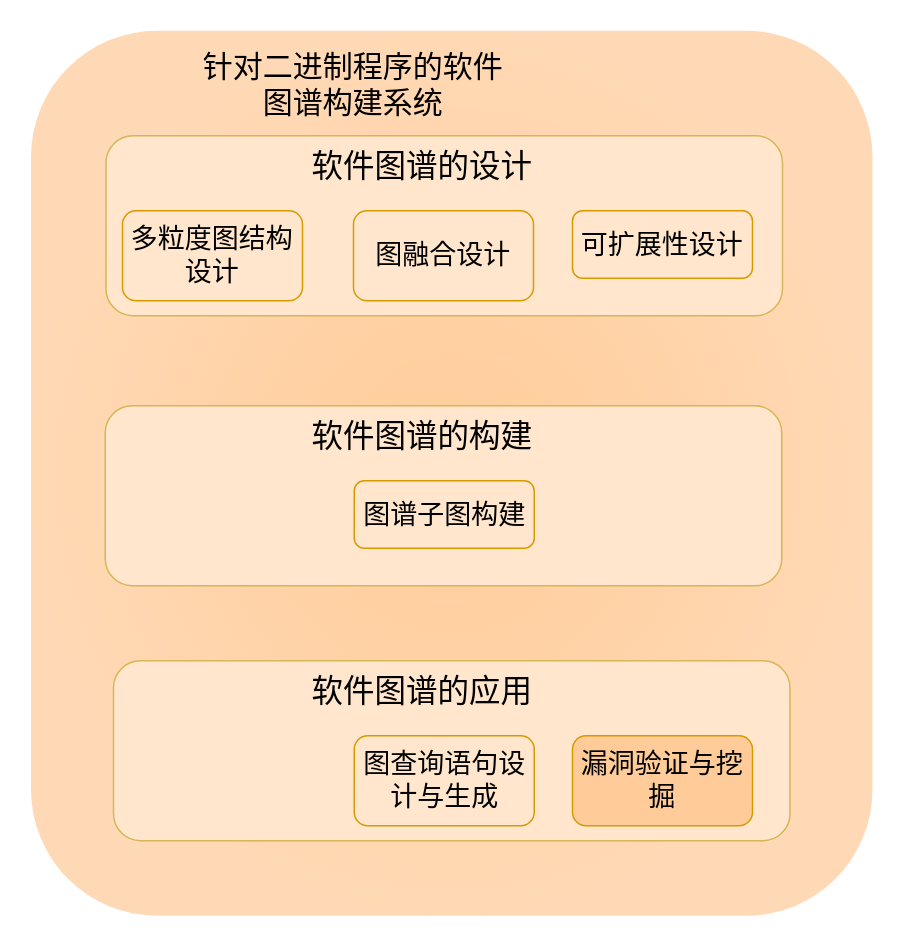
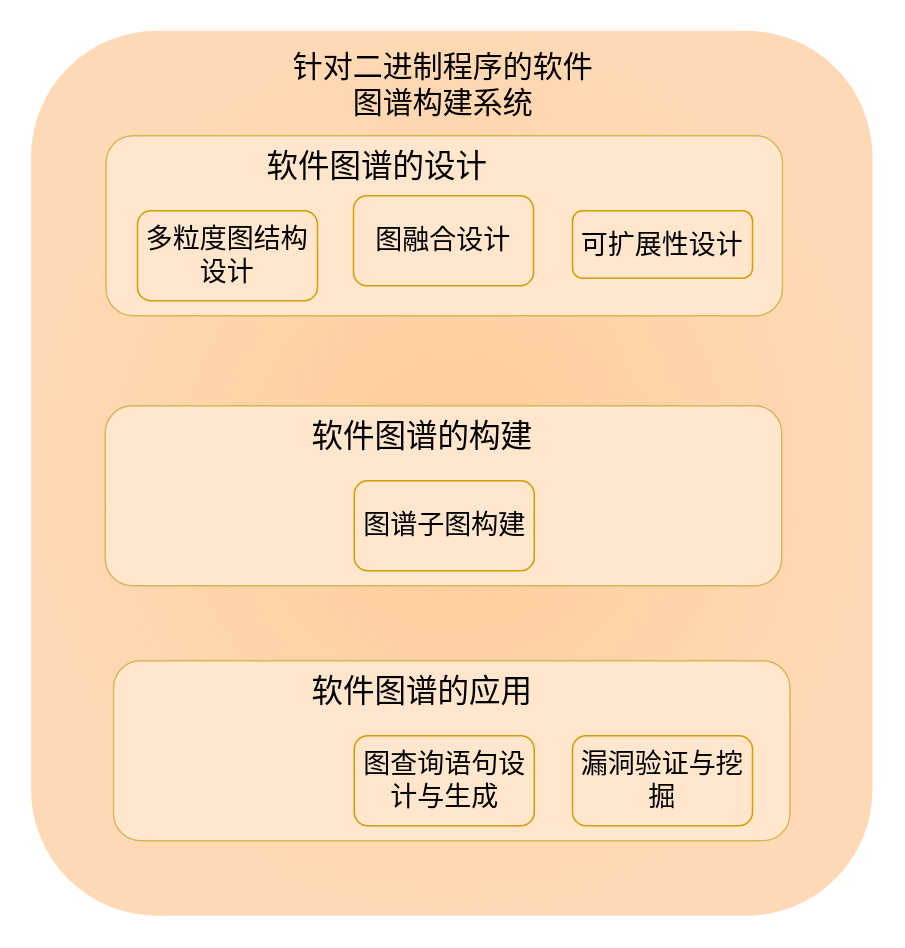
- <mxCell id="4" value="&lt;font style=&quot;font-size: 20px;&quot;&gt;针对二进制程序的软件图谱构建系统&lt;/font&gt;" style="text;html=1;align=center;verticalAlign=middle;whiteSpace=wrap;rounded=0;" parent="1" vertex="1"><mxGeometry x="130" y="30" width="210" height="50" as="geometry" /></mxCell>
+ <mxCell id="4" value="&lt;font style=&quot;font-size: 20px;&quot;&gt;针对二进制程序的软件图谱构建系统&lt;/font&gt;" style="text;html=1;align=center;verticalAlign=middle;whiteSpace=wrap;rounded=0;" parent="1" vertex="1"><mxGeometry x="190" y="30" width="210" height="50" as="geometry" /></mxCell>
- <mxCell id="8" value="&lt;font style=&quot;font-size: 21px;&quot;&gt;软件图谱的设计&lt;/font&gt;" style="text;html=1;align=center;verticalAlign=middle;whiteSpace=wrap;rounded=0;" vertex="1" parent="1"><mxGeometry x="201" y="100" width="160" height="20" as="geometry" /></mxCell>
+ <mxCell id="8" value="&lt;font style=&quot;font-size: 21px;&quot;&gt;软件图谱的设计&lt;/font&gt;" style="text;html=1;align=center;verticalAlign=middle;whiteSpace=wrap;rounded=0;" vertex="1" parent="1"><mxGeometry x="171" y="100" width="160" height="20" as="geometry" /></mxCell>
- <mxCell id="5" value="&lt;font style=&quot;font-size: 18px;&quot;&gt;多粒度图结构设计&lt;/font&gt;" style="rounded=1;whiteSpace=wrap;html=1;fillColor=#ffe6cc;strokeColor=#d79b00;" vertex="1" parent="1"><mxGeometry x="81" y="140" width="120" height="60" as="geometry" /></mxCell>
+ <mxCell id="5" value="&lt;font style=&quot;font-size: 18px;&quot;&gt;多粒度图结构设计&lt;/font&gt;" style="rounded=1;whiteSpace=wrap;html=1;fillColor=#ffe6cc;strokeColor=#d79b00;" vertex="1" parent="1"><mxGeometry x="91" y="140" width="120" height="60" as="geometry" /></mxCell>
- <mxCell id="6" value="&lt;font style=&quot;font-size: 18px;&quot;&gt;图融合设计&lt;/font&gt;" style="rounded=1;whiteSpace=wrap;html=1;fillColor=#ffe6cc;strokeColor=#d79b00;" vertex="1" parent="1"><mxGeometry x="235" y="140" width="120" height="60" as="geometry" /></mxCell>
+ <mxCell id="6" value="&lt;font style=&quot;font-size: 18px;&quot;&gt;图融合设计&lt;/font&gt;" style="rounded=1;whiteSpace=wrap;html=1;fillColor=#ffe6cc;strokeColor=#d79b00;" vertex="1" parent="1"><mxGeometry x="235" y="130" width="120" height="60" as="geometry" /></mxCell>
- <mxCell id="13" value="&lt;font style=&quot;font-size: 18px;&quot;&gt;图谱子图构建&lt;/font&gt;" style="rounded=1;whiteSpace=wrap;html=1;fillColor=#ffe6cc;strokeColor=#d79b00;" vertex="1" parent="1"><mxGeometry x="235.5" y="320" width="120" height="45" as="geometry" /></mxCell>
+ <mxCell id="13" value="&lt;font style=&quot;font-size: 18px;&quot;&gt;图谱子图构建&lt;/font&gt;" style="rounded=1;whiteSpace=wrap;html=1;fillColor=#ffe6cc;strokeColor=#d79b00;" vertex="1" parent="1"><mxGeometry x="235.5" y="320" width="120" height="60" as="geometry" /></mxCell>
- <mxCell id="16" value="&lt;font style=&quot;font-size: 18px;&quot;&gt;漏洞验证与挖掘&lt;/font&gt;" style="rounded=1;whiteSpace=wrap;html=1;fillColor=#ffcc99;strokeColor=#d79b00;" vertex="1" parent="1"><mxGeometry x="381" y="490" width="120" height="60" as="geometry" /></mxCell>
+ <mxCell id="16" value="&lt;font style=&quot;font-size: 18px;&quot;&gt;漏洞验证与挖掘&lt;/font&gt;" style="rounded=1;whiteSpace=wrap;html=1;fillColor=#ffe6cc;strokeColor=#d79b00;" vertex="1" parent="1"><mxGeometry x="381" y="490" width="120" height="60" as="geometry" /></mxCell>
